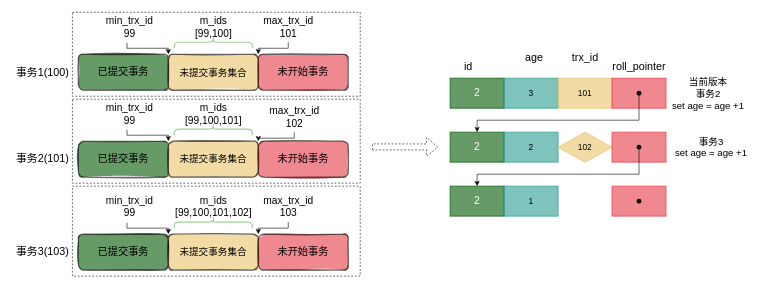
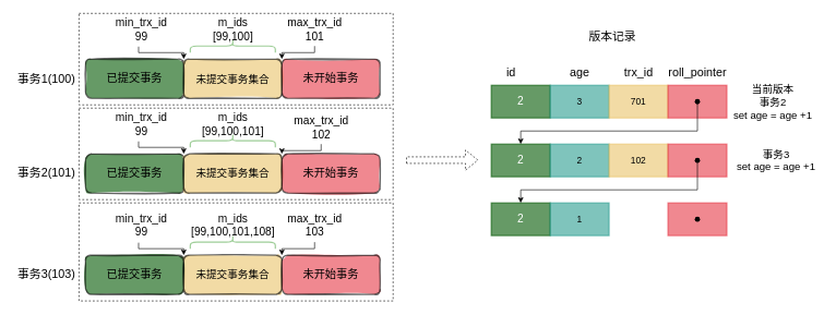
+ <mxCell id="59" value="&lt;font style=&quot;font-size: 18px&quot;&gt;版本记录&lt;/font&gt;" style="text;html=1;align=center;verticalAlign=middle;resizable=0;points=[];autosize=1;strokeColor=none;fillColor=none;fontSize=16;" vertex="1" parent="1"><mxGeometry x="890" y="40" width="90" height="30" as="geometry" /></mxCell>
- <mxCell id="38" value="age" style="text;html=1;align=center;verticalAlign=middle;resizable=0;points=[];autosize=1;strokeColor=none;fillColor=none;fontSize=18;" vertex="1" parent="1"><mxGeometry x="865" y="80" width="50" height="30" as="geometry" /></mxCell>
+ <mxCell id="38" value="age" style="text;html=1;align=center;verticalAlign=middle;resizable=0;points=[];autosize=1;strokeColor=none;fillColor=none;fontSize=18;" vertex="1" parent="1"><mxGeometry x="860" y="95" width="50" height="30" as="geometry" /></mxCell>
- <mxCell id="39" value="trx_id" style="text;html=1;align=center;verticalAlign=middle;resizable=0;points=[];autosize=1;strokeColor=none;fillColor=none;fontSize=18;" vertex="1" parent="1"><mxGeometry x="945" y="80" width="60" height="30" as="geometry" /></mxCell>
+ <mxCell id="39" value="trx_id" style="text;html=1;align=center;verticalAlign=middle;resizable=0;points=[];autosize=1;strokeColor=none;fillColor=none;fontSize=18;" vertex="1" parent="1"><mxGeometry x="945" y="95" width="60" height="30" as="geometry" /></mxCell>
- <mxCell id="35" value="101" style="rounded=0;whiteSpace=wrap;html=1;fillStyle=auto;fontSize=14;strokeColor=#E9C46A;strokeWidth=2;fillColor=#E9C46A;opacity=60;" vertex="1" parent="1"><mxGeometry x="930" y="130" width="90" height="50" as="geometry" /></mxCell>
+ <mxCell id="35" value="701" style="rounded=0;whiteSpace=wrap;html=1;fillStyle=auto;fontSize=14;strokeColor=#E9C46A;strokeWidth=2;fillColor=#E9C46A;opacity=60;" vertex="1" parent="1"><mxGeometry x="930" y="130" width="90" height="50" as="geometry" /></mxCell>
- <mxCell id="43" value="102" style="rhombus;whiteSpace=wrap;html=1;fillStyle=auto;fontSize=14;strokeColor=#E9C46A;strokeWidth=2;fillColor=#E9C46A;opacity=60;" vertex="1" parent="1"><mxGeometry x="930" y="220" width="90" height="50" as="geometry" /></mxCell>
+ <mxCell id="43" value="102" style="rounded=0;whiteSpace=wrap;html=1;fillStyle=auto;fontSize=14;strokeColor=#E9C46A;strokeWidth=2;fillColor=#E9C46A;opacity=60;" vertex="1" parent="1"><mxGeometry x="930" y="220" width="90" height="50" as="geometry" /></mxCell>
- <mxCell id="26" value="m_ids&lt;br&gt;[99,100,101,102]" style="text;html=1;align=center;verticalAlign=middle;resizable=0;points=[];autosize=1;strokeColor=none;fillColor=none;fontSize=17;" vertex="1" parent="1"><mxGeometry x="285" y="320" width="140" height="50" as="geometry" /></mxCell>
+ <mxCell id="26" value="m_ids&lt;br&gt;[99,100,101,108]" style="text;html=1;align=center;verticalAlign=middle;resizable=0;points=[];autosize=1;strokeColor=none;fillColor=none;fontSize=17;" vertex="1" parent="1"><mxGeometry x="285" y="320" width="140" height="50" as="geometry" /></mxCell>
